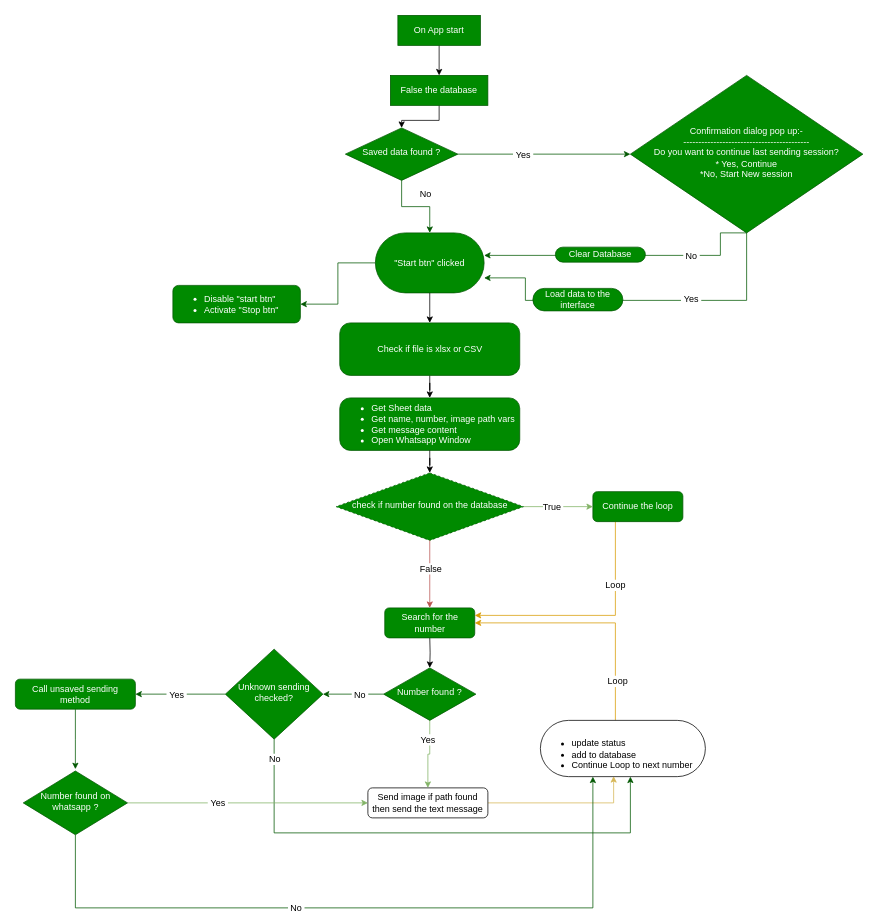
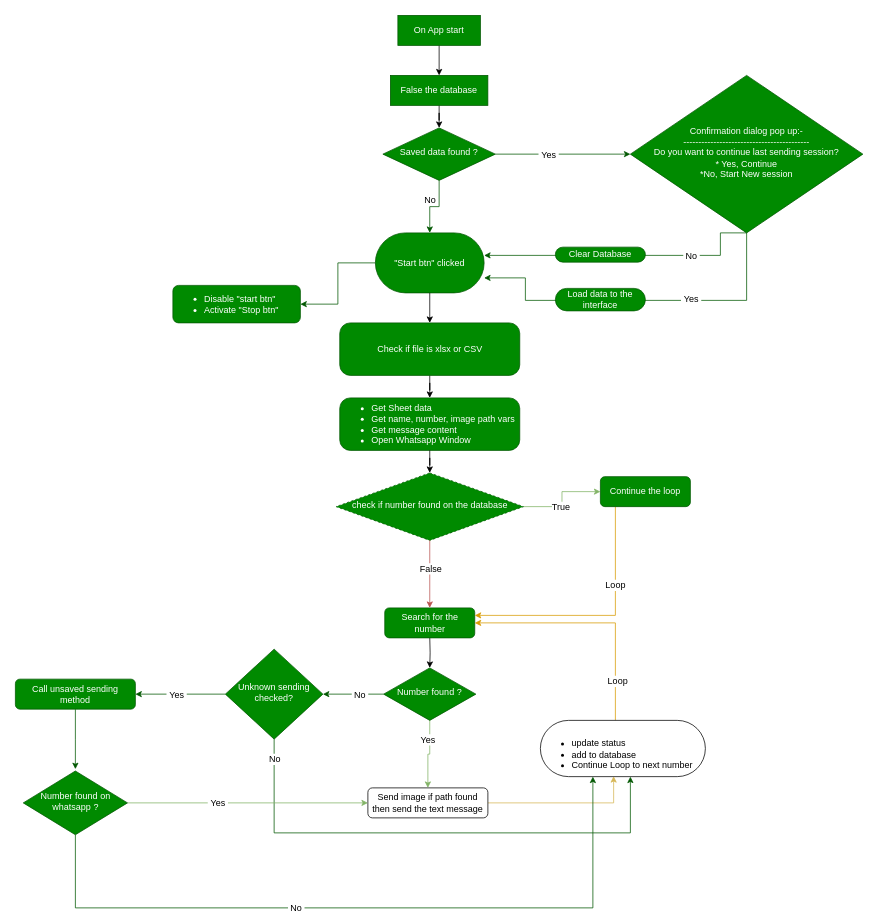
- <mxCell id="16" value="Saved data found ?" style="rhombus;whiteSpace=wrap;html=1;shadow=0;fontFamily=Helvetica;fontSize=12;align=center;strokeWidth=1;spacing=6;spacingTop=-4;fillColor=#008a00;strokeColor=#005700;fontColor=#ffffff;" parent="1" vertex="1"><mxGeometry x="460" y="170" width="150" height="70" as="geometry" /></mxCell>
+ <mxCell id="16" value="Saved data found ?" style="rhombus;whiteSpace=wrap;html=1;shadow=0;fontFamily=Helvetica;fontSize=12;align=center;strokeWidth=1;spacing=6;spacingTop=-4;fillColor=#008a00;strokeColor=#005700;fontColor=#ffffff;" parent="1" vertex="1"><mxGeometry x="510" y="170" width="150" height="70" as="geometry" /></mxCell>
- <mxCell id="46" value="Load data to the interface" style="rounded=1;whiteSpace=wrap;html=1;fontSize=12;glass=0;strokeWidth=1;shadow=0;arcSize=50;fillColor=#008a00;strokeColor=#005700;fontColor=#ffffff;" parent="1" vertex="1"><mxGeometry x="710" y="384" width="120" height="30" as="geometry" /></mxCell>
+ <mxCell id="46" value="Load data to the interface" style="rounded=1;whiteSpace=wrap;html=1;fontSize=12;glass=0;strokeWidth=1;shadow=0;arcSize=50;fillColor=#008a00;strokeColor=#005700;fontColor=#ffffff;" parent="1" vertex="1"><mxGeometry x="740" y="384" width="120" height="30" as="geometry" /></mxCell>
- <mxCell id="56" value="Continue the loop" style="rounded=1;whiteSpace=wrap;html=1;fontSize=12;glass=0;strokeWidth=1;shadow=0;fillColor=#008a00;strokeColor=#005700;fontColor=#ffffff;" parent="1" vertex="1"><mxGeometry x="790" y="655" width="120" height="40" as="geometry" /></mxCell>
+ <mxCell id="56" value="Continue the loop" style="rounded=1;whiteSpace=wrap;html=1;fontSize=12;glass=0;strokeWidth=1;shadow=0;fillColor=#008a00;strokeColor=#005700;fontColor=#ffffff;" parent="1" vertex="1"><mxGeometry x="800" y="635" width="120" height="40" as="geometry" /></mxCell>
